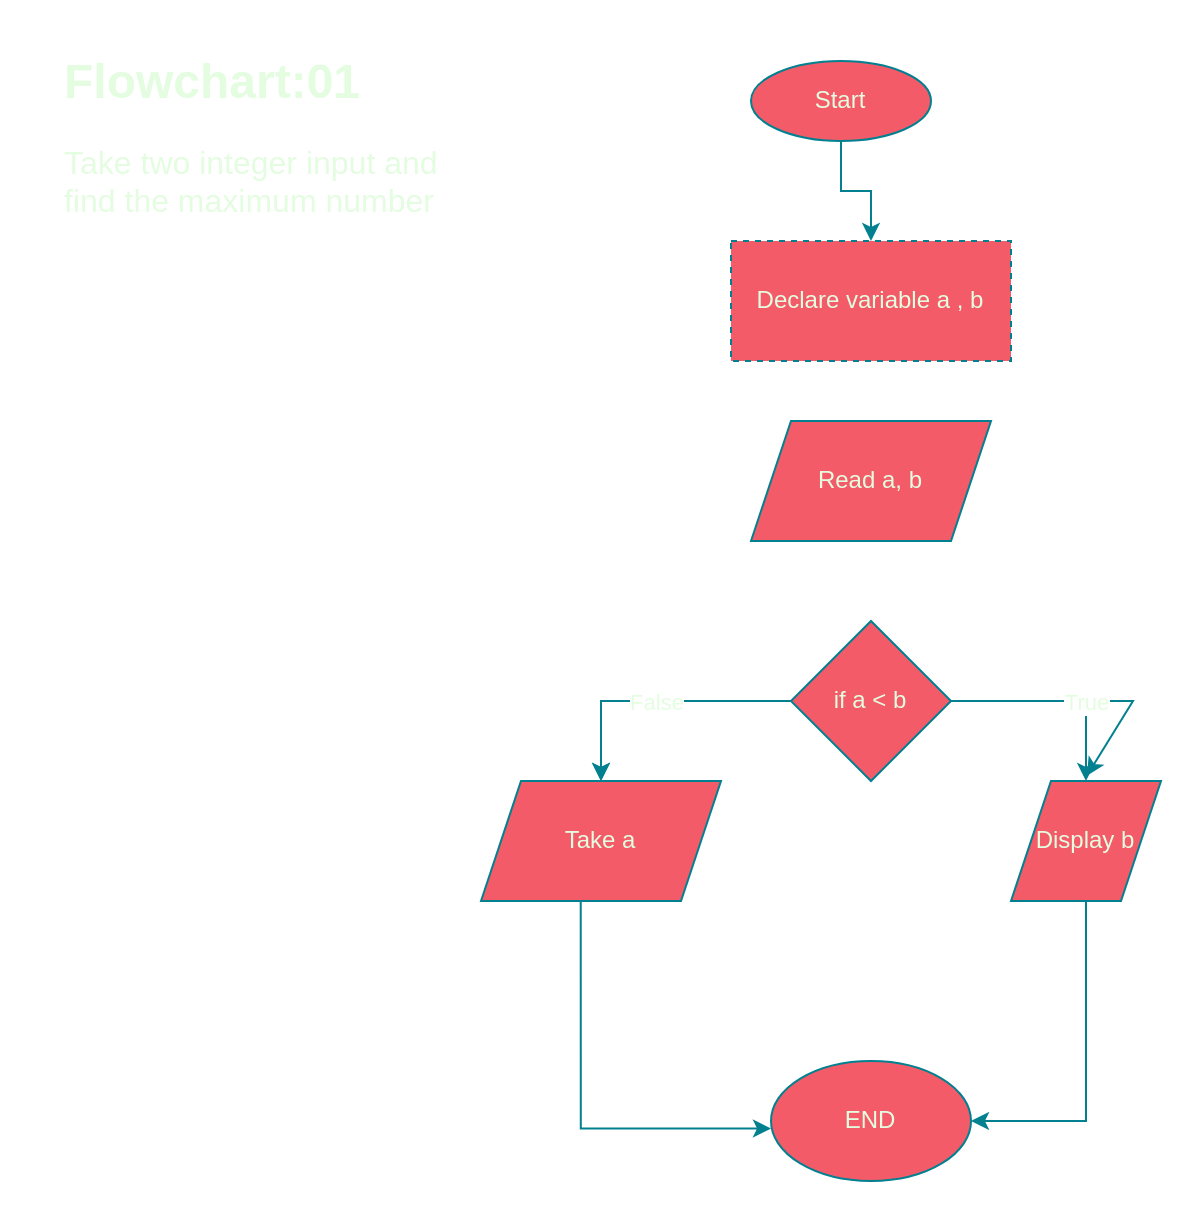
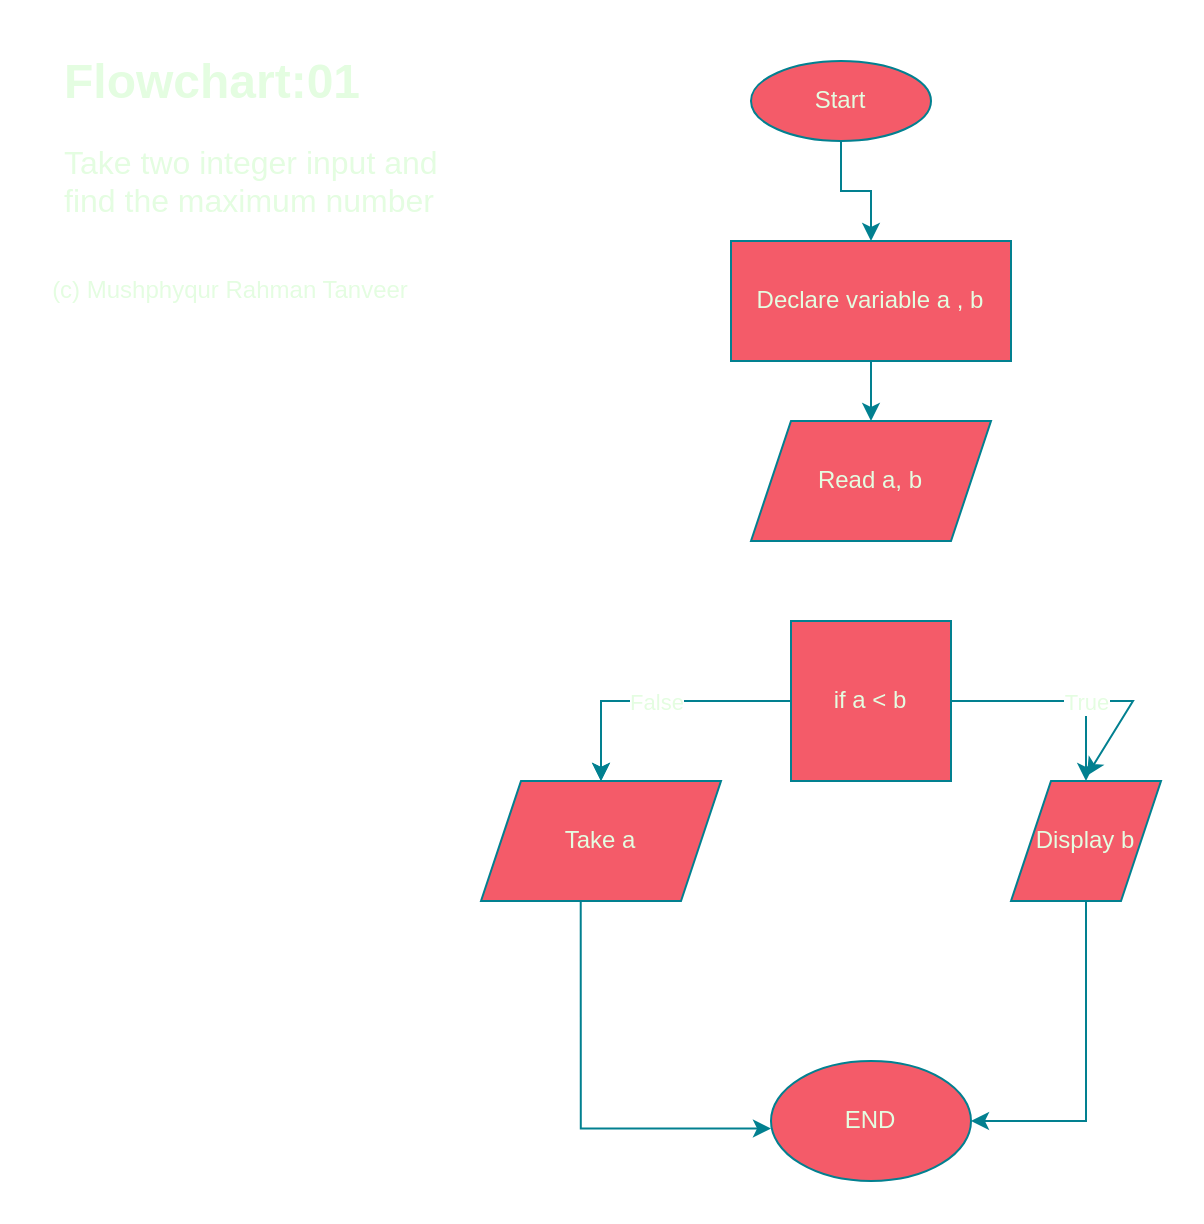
+ <mxCell id="3" value="(c) Mushphyqur Rahman Tanveer" style="text;html=1;align=center;verticalAlign=middle;whiteSpace=wrap;rounded=0;labelBackgroundColor=none;fontColor=#E4FDE1;" vertex="1" parent="1"><mxGeometry x="20" y="130" width="190" height="30" as="geometry" /></mxCell>
- <mxCell id="7" value="Declare variable a ,&lt;span style=&quot;background-color: initial;&quot;&gt;&amp;nbsp;b&lt;/span&gt;" style="rounded=0;whiteSpace=wrap;html=1;labelBackgroundColor=none;fillColor=#F45B69;strokeColor=#028090;fontColor=#E4FDE1;dashed=1;" vertex="1" parent="1"><mxGeometry x="365" y="120" width="140" height="60" as="geometry" /></mxCell>
+ <mxCell id="7" value="Declare variable a ,&lt;span style=&quot;background-color: initial;&quot;&gt;&amp;nbsp;b&lt;/span&gt;" style="rounded=0;whiteSpace=wrap;html=1;labelBackgroundColor=none;fillColor=#F45B69;strokeColor=#028090;fontColor=#E4FDE1;" vertex="1" parent="1"><mxGeometry x="365" y="120" width="140" height="60" as="geometry" /></mxCell>
+ <mxCell id="6" style="edgeStyle=orthogonalEdgeStyle;rounded=0;orthogonalLoop=1;jettySize=auto;html=1;exitX=0.5;exitY=1;exitDx=0;exitDy=0;entryX=0.5;entryY=0;entryDx=0;entryDy=0;labelBackgroundColor=none;strokeColor=#028090;fontColor=default;" edge="1" parent="1" source="7" target="8"><mxGeometry relative="1" as="geometry" /></mxCell>
- <mxCell id="11" value="if a &amp;lt; b" style="rhombus;whiteSpace=wrap;html=1;labelBackgroundColor=none;fillColor=#F45B69;strokeColor=#028090;fontColor=#E4FDE1;" vertex="1" parent="1"><mxGeometry x="395" y="310" width="80" height="80" as="geometry" /></mxCell>
+ <mxCell id="11" value="if a &amp;lt; b" style="whiteSpace=wrap;html=1;labelBackgroundColor=none;fillColor=#F45B69;strokeColor=#028090;fontColor=#E4FDE1;rounded=0;" vertex="1" parent="1"><mxGeometry x="395" y="310" width="80" height="80" as="geometry" /></mxCell>
